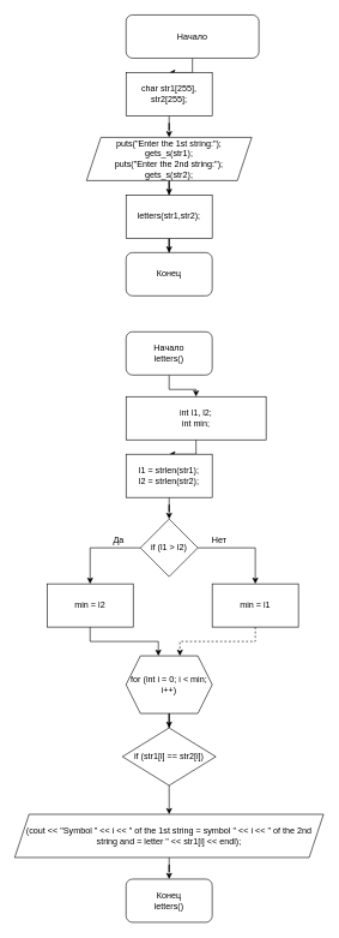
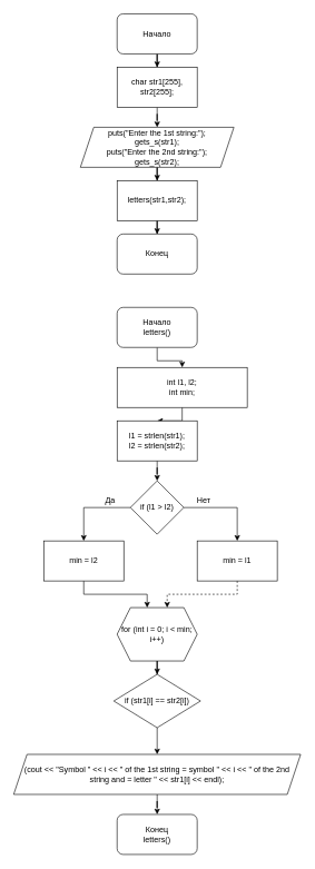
- <mxCell id="3" value="Начало" style="rounded=1;whiteSpace=wrap;html=1;" parent="1" vertex="1"><mxGeometry x="175" y="20" width="185" height="60" as="geometry" /></mxCell>
+ <mxCell id="3" value="Начало" style="rounded=1;whiteSpace=wrap;html=1;" parent="1" vertex="1"><mxGeometry x="175" y="20" width="120" height="60" as="geometry" /></mxCell>
